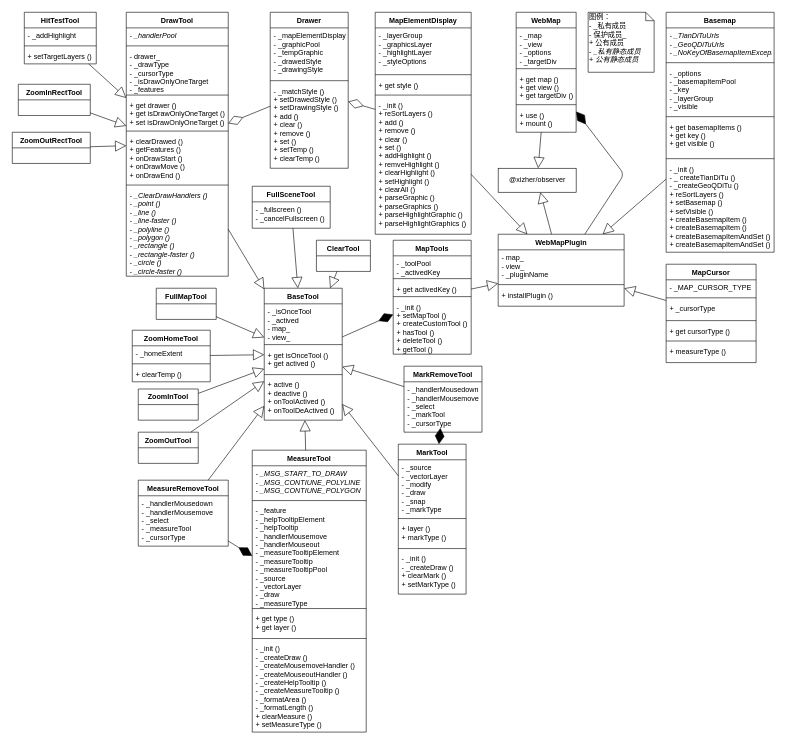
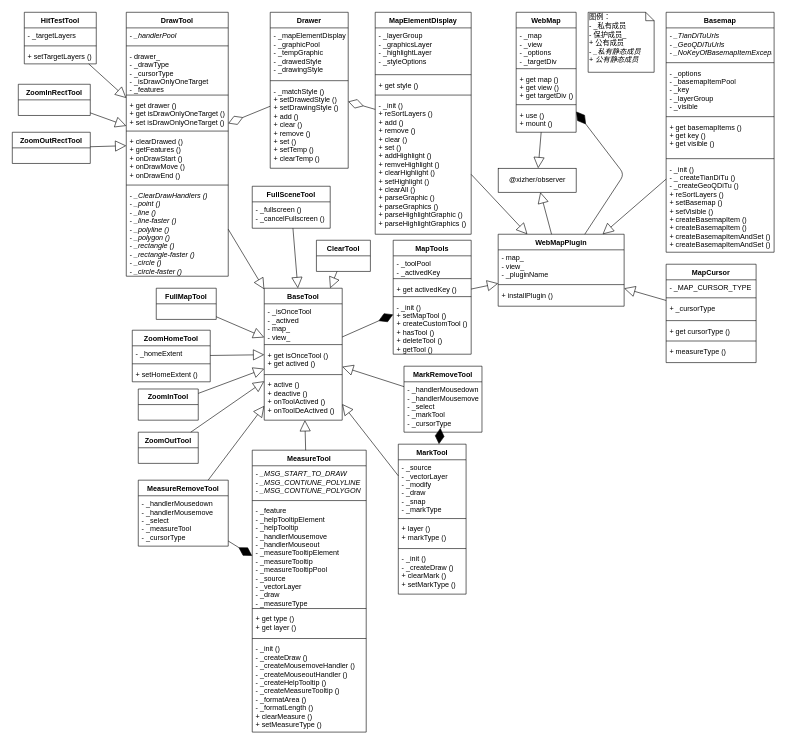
- <mxCell id="79" value="- _addHighlight" style="text;strokeColor=none;fillColor=none;align=left;verticalAlign=top;spacingLeft=4;spacingRight=4;overflow=hidden;rotatable=0;points=[[0,0.5],[1,0.5]];portConstraint=eastwest;" vertex="1" parent="78"><mxGeometry y="26" width="120" height="26" as="geometry" /></mxCell>
+ <mxCell id="79" value="- _targetLayers" style="text;strokeColor=none;fillColor=none;align=left;verticalAlign=top;spacingLeft=4;spacingRight=4;overflow=hidden;rotatable=0;points=[[0,0.5],[1,0.5]];portConstraint=eastwest;" vertex="1" parent="78"><mxGeometry y="26" width="120" height="26" as="geometry" /></mxCell>
- <mxCell id="112" value="+ clearTemp ()" style="text;strokeColor=none;fillColor=none;align=left;verticalAlign=top;spacingLeft=4;spacingRight=4;overflow=hidden;rotatable=0;points=[[0,0.5],[1,0.5]];portConstraint=eastwest;" vertex="1" parent="109"><mxGeometry y="60" width="130" height="26" as="geometry" /></mxCell>
+ <mxCell id="112" value="+ setHomeExtent ()" style="text;strokeColor=none;fillColor=none;align=left;verticalAlign=top;spacingLeft=4;spacingRight=4;overflow=hidden;rotatable=0;points=[[0,0.5],[1,0.5]];portConstraint=eastwest;" vertex="1" parent="109"><mxGeometry y="60" width="130" height="26" as="geometry" /></mxCell>
